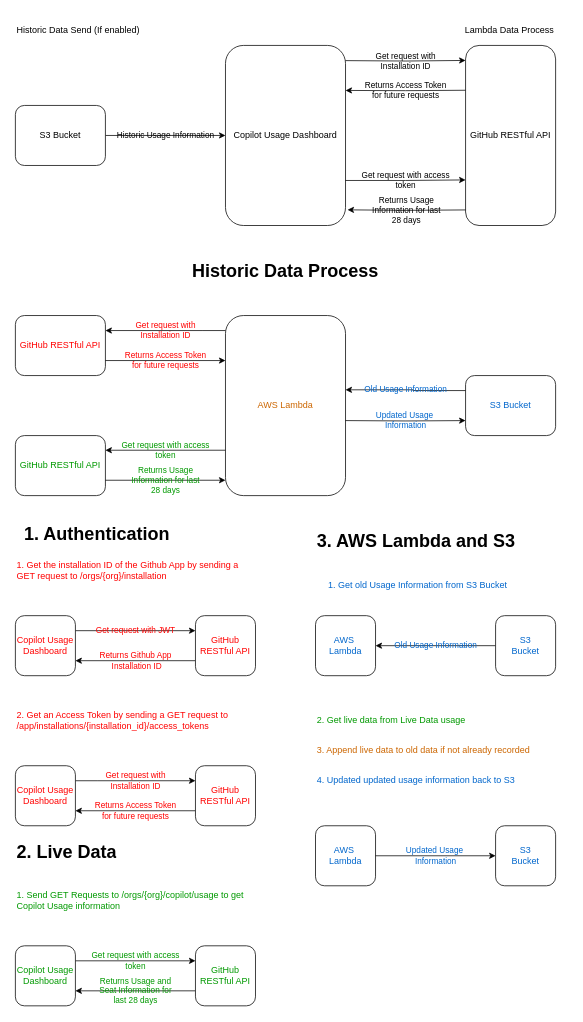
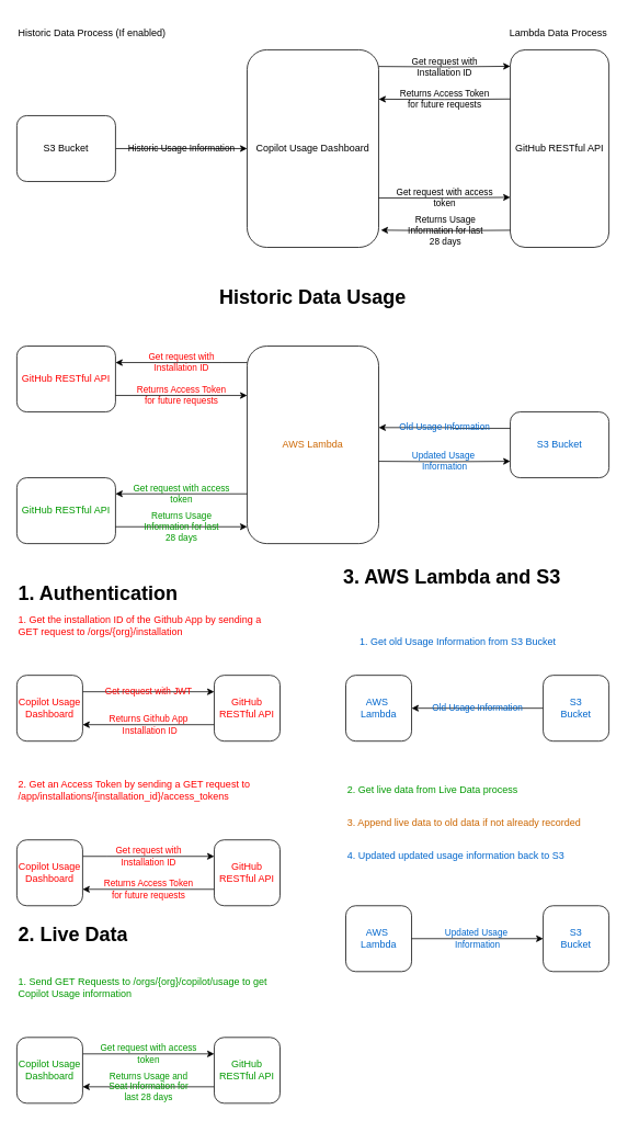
- <mxCell id="49" value="Historic Data Send (If enabled)" style="text;html=1;align=left;verticalAlign=middle;whiteSpace=wrap;rounded=0;" vertex="1" parent="1"><mxGeometry x="20" y="20" width="360" height="40" as="geometry" /></mxCell>
+ <mxCell id="49" value="Historic Data Process (If enabled)" style="text;html=1;align=left;verticalAlign=middle;whiteSpace=wrap;rounded=0;" vertex="1" parent="1"><mxGeometry x="20" y="20" width="360" height="40" as="geometry" /></mxCell>
- <mxCell id="5" value="&lt;h1 style=&quot;margin-top: 0px;&quot;&gt;Historic Data Process&lt;/h1&gt;" style="text;html=1;whiteSpace=wrap;overflow=hidden;rounded=0;align=center;fontStyle=0;labelBackgroundColor=none;" vertex="1" parent="1"><mxGeometry x="20" y="340" width="720" height="40" as="geometry" /></mxCell>
+ <mxCell id="5" value="&lt;h1 style=&quot;margin-top: 0px;&quot;&gt;Historic Data Usage&lt;/h1&gt;" style="text;html=1;whiteSpace=wrap;overflow=hidden;rounded=0;align=center;fontStyle=0;labelBackgroundColor=none;" vertex="1" parent="1"><mxGeometry x="20" y="340" width="720" height="40" as="geometry" /></mxCell>
- <mxCell id="22" value="&lt;h1 style=&quot;margin-top: 0px;&quot;&gt;1. Authentication&lt;/h1&gt;" style="text;html=1;whiteSpace=wrap;overflow=hidden;rounded=0;labelBackgroundColor=none;" vertex="1" parent="1"><mxGeometry x="30" y="690" width="320" height="40" as="geometry" /></mxCell>
+ <mxCell id="22" value="&lt;h1 style=&quot;margin-top: 0px;&quot;&gt;1. Authentication&lt;/h1&gt;" style="text;html=1;whiteSpace=wrap;overflow=hidden;rounded=0;labelBackgroundColor=none;" vertex="1" parent="1"><mxGeometry x="20" y="700" width="320" height="40" as="geometry" /></mxCell>
- <mxCell id="30" value="&lt;h1 style=&quot;margin-top: 0px;&quot;&gt;3. AWS Lambda and S3&lt;/h1&gt;" style="text;html=1;whiteSpace=wrap;overflow=hidden;rounded=0;labelBackgroundColor=none;" vertex="1" parent="1"><mxGeometry x="420" y="700" width="320" height="40" as="geometry" /></mxCell>
+ <mxCell id="30" value="&lt;h1 style=&quot;margin-top: 0px;&quot;&gt;3. AWS Lambda and S3&lt;/h1&gt;" style="text;html=1;whiteSpace=wrap;overflow=hidden;rounded=0;labelBackgroundColor=none;" vertex="1" parent="1"><mxGeometry x="415" y="680" width="320" height="40" as="geometry" /></mxCell>
- <mxCell id="32" value="2. Get live data from Live Data usage" style="text;html=1;align=left;verticalAlign=middle;whiteSpace=wrap;rounded=0;fontColor=#009900;labelBackgroundColor=none;" vertex="1" parent="1"><mxGeometry x="420" y="940" width="320" height="40" as="geometry" /></mxCell>
+ <mxCell id="32" value="2. Get live data from Live Data process" style="text;html=1;align=left;verticalAlign=middle;whiteSpace=wrap;rounded=0;fontColor=#009900;labelBackgroundColor=none;" vertex="1" parent="1"><mxGeometry x="420" y="940" width="320" height="40" as="geometry" /></mxCell>
